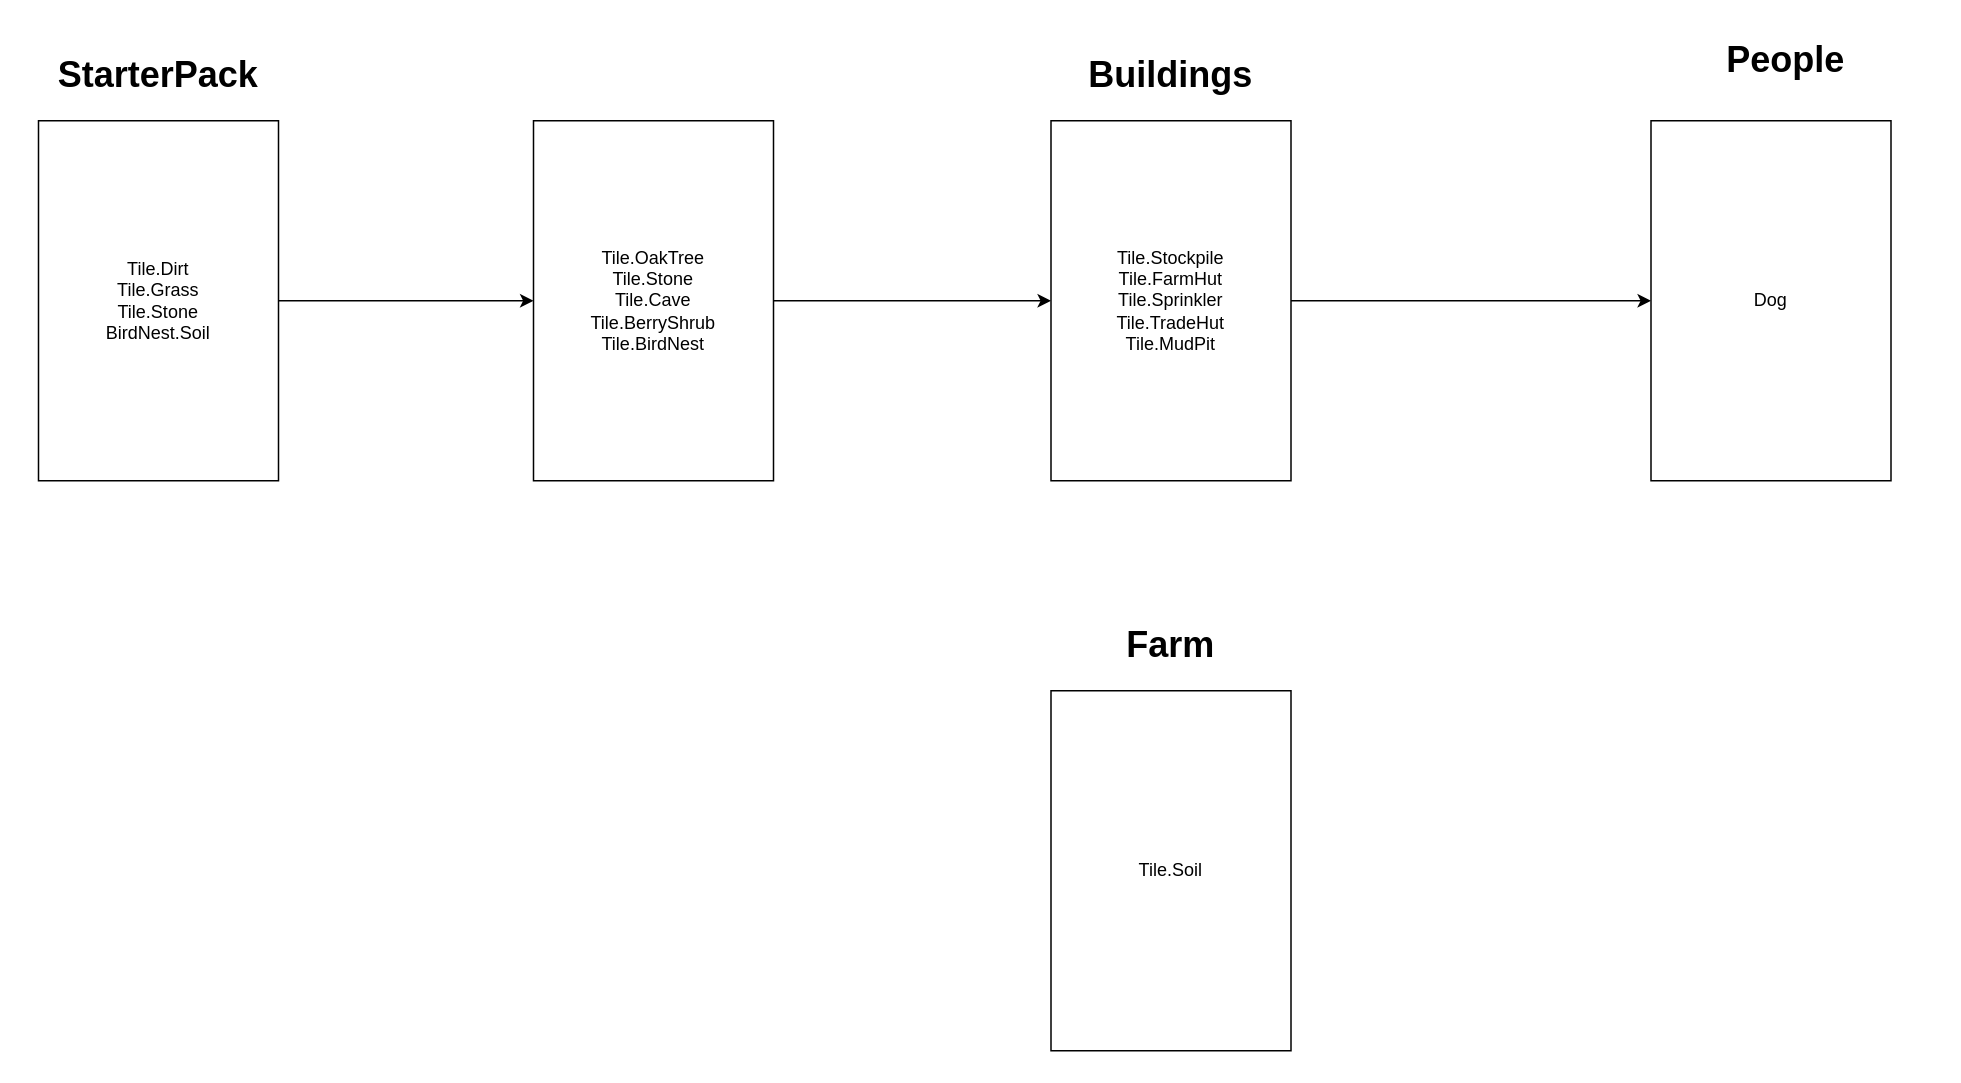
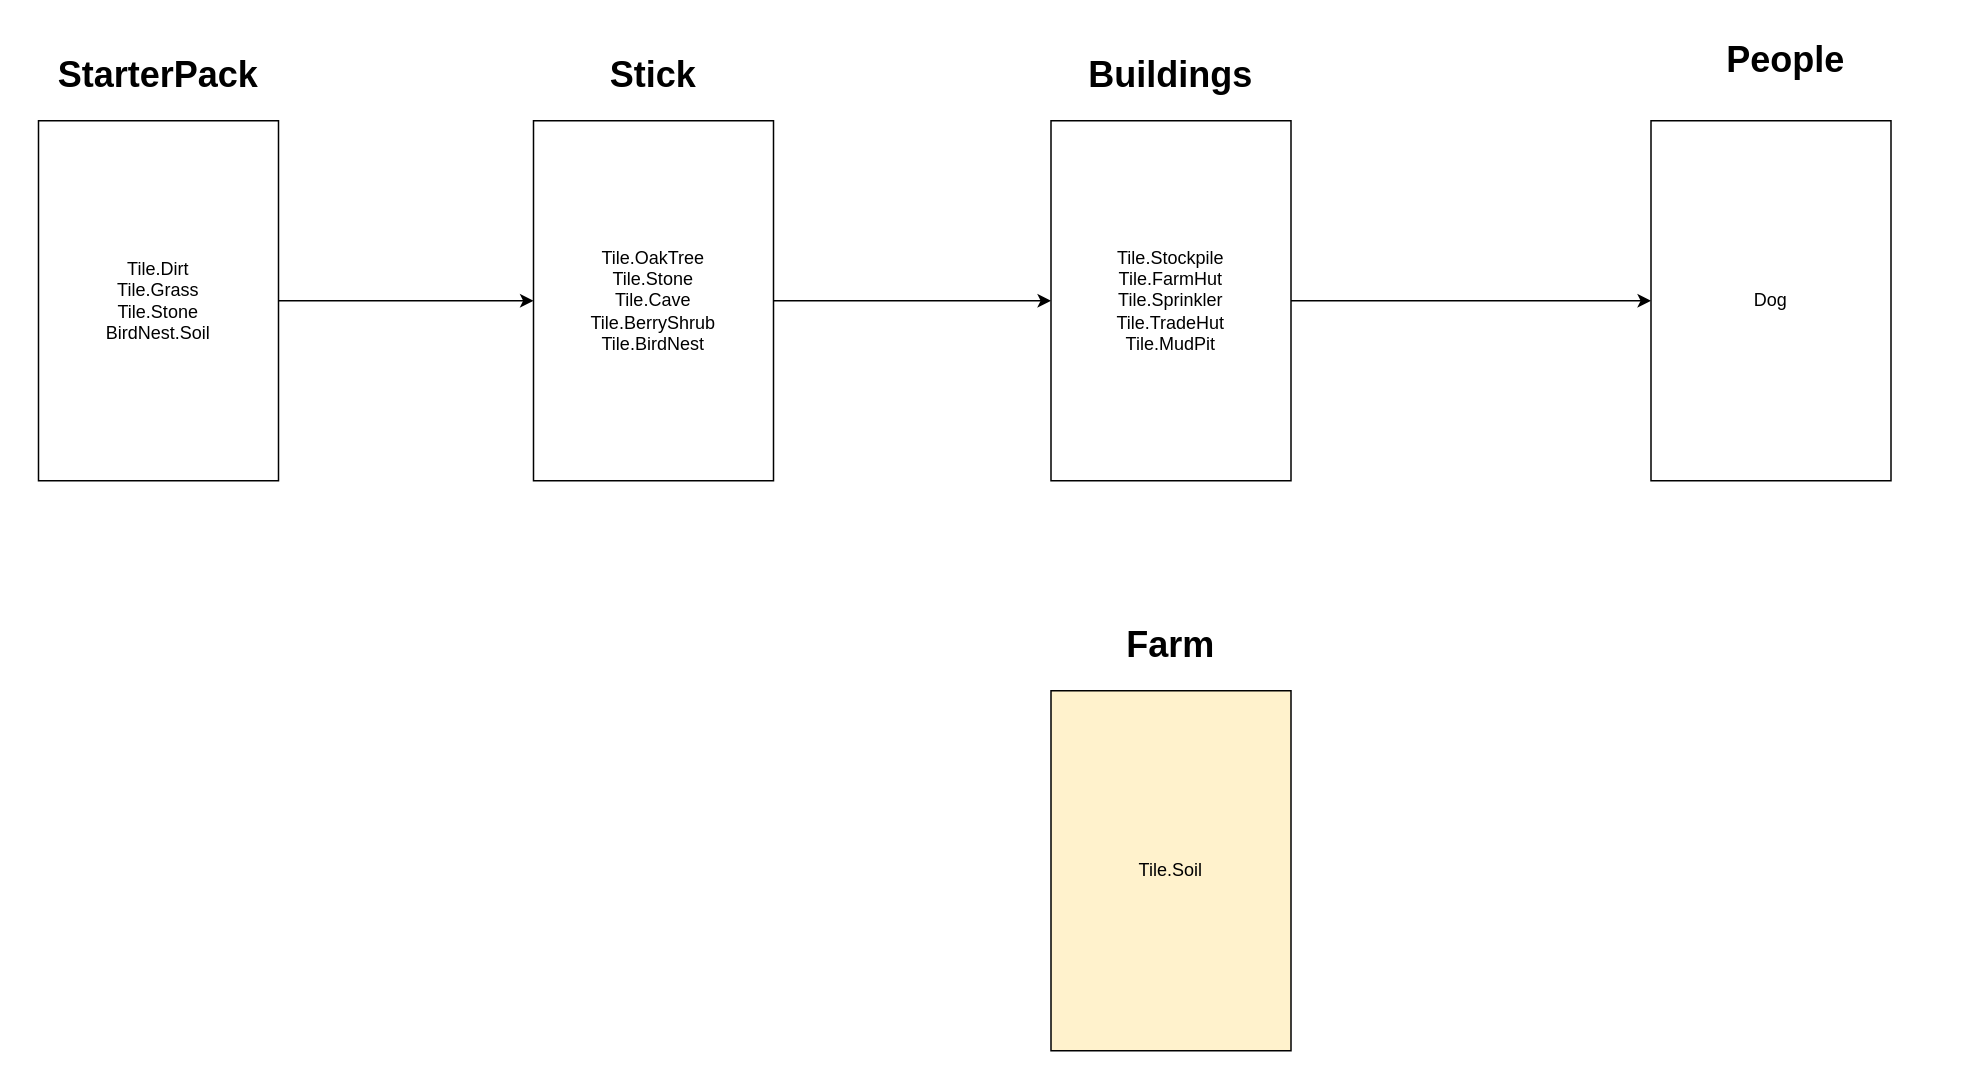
+ <mxCell id="10" value="&lt;h1&gt;Stick&lt;/h1&gt;" style="text;html=1;strokeColor=none;fillColor=none;spacing=5;spacingTop=-20;whiteSpace=wrap;overflow=hidden;rounded=0;align=center;" parent="1" vertex="1"><mxGeometry x="340" y="30" width="190" height="50" as="geometry" /></mxCell>
- <mxCell id="13" value="Tile.Soil" style="rounded=0;whiteSpace=wrap;html=1;" parent="1" vertex="1"><mxGeometry x="700" y="460" width="160" height="240" as="geometry" /></mxCell>
+ <mxCell id="13" value="Tile.Soil" style="rounded=0;whiteSpace=wrap;html=1;fillColor=#fff2cc;" parent="1" vertex="1"><mxGeometry x="700" y="460" width="160" height="240" as="geometry" /></mxCell>
